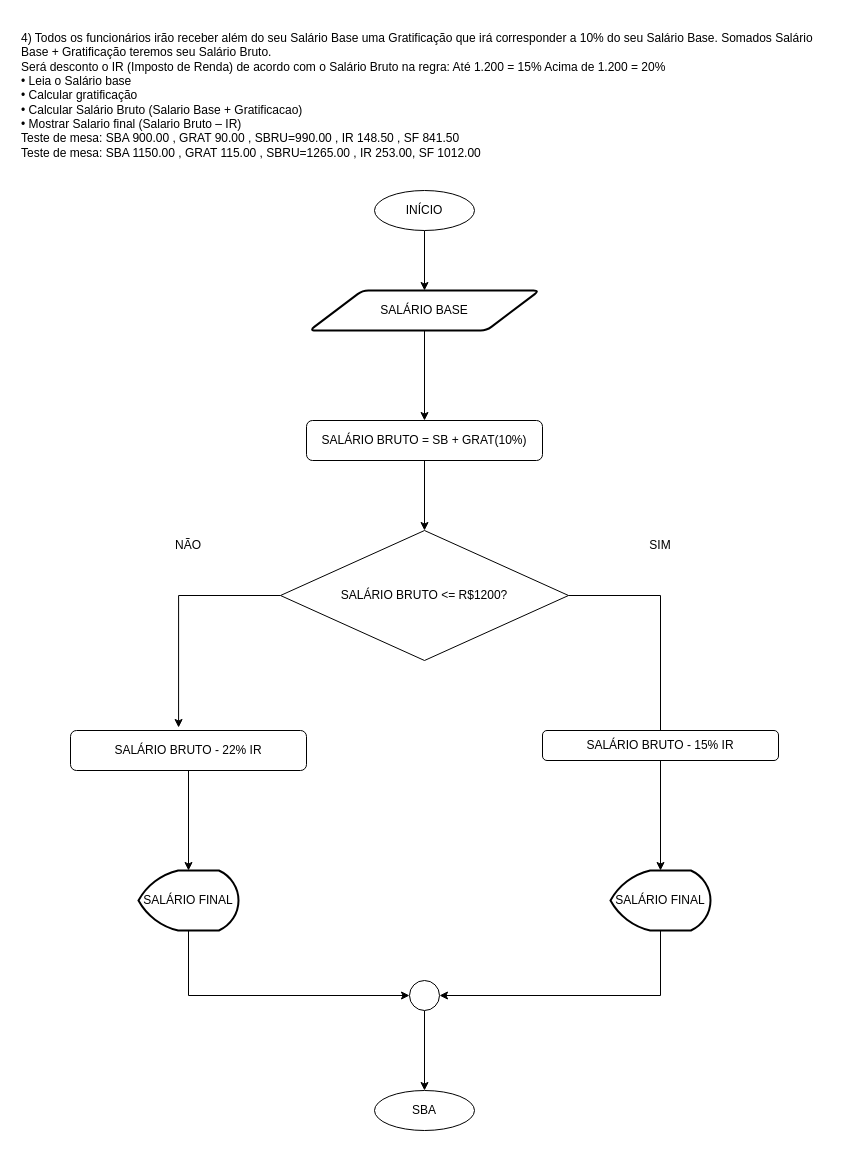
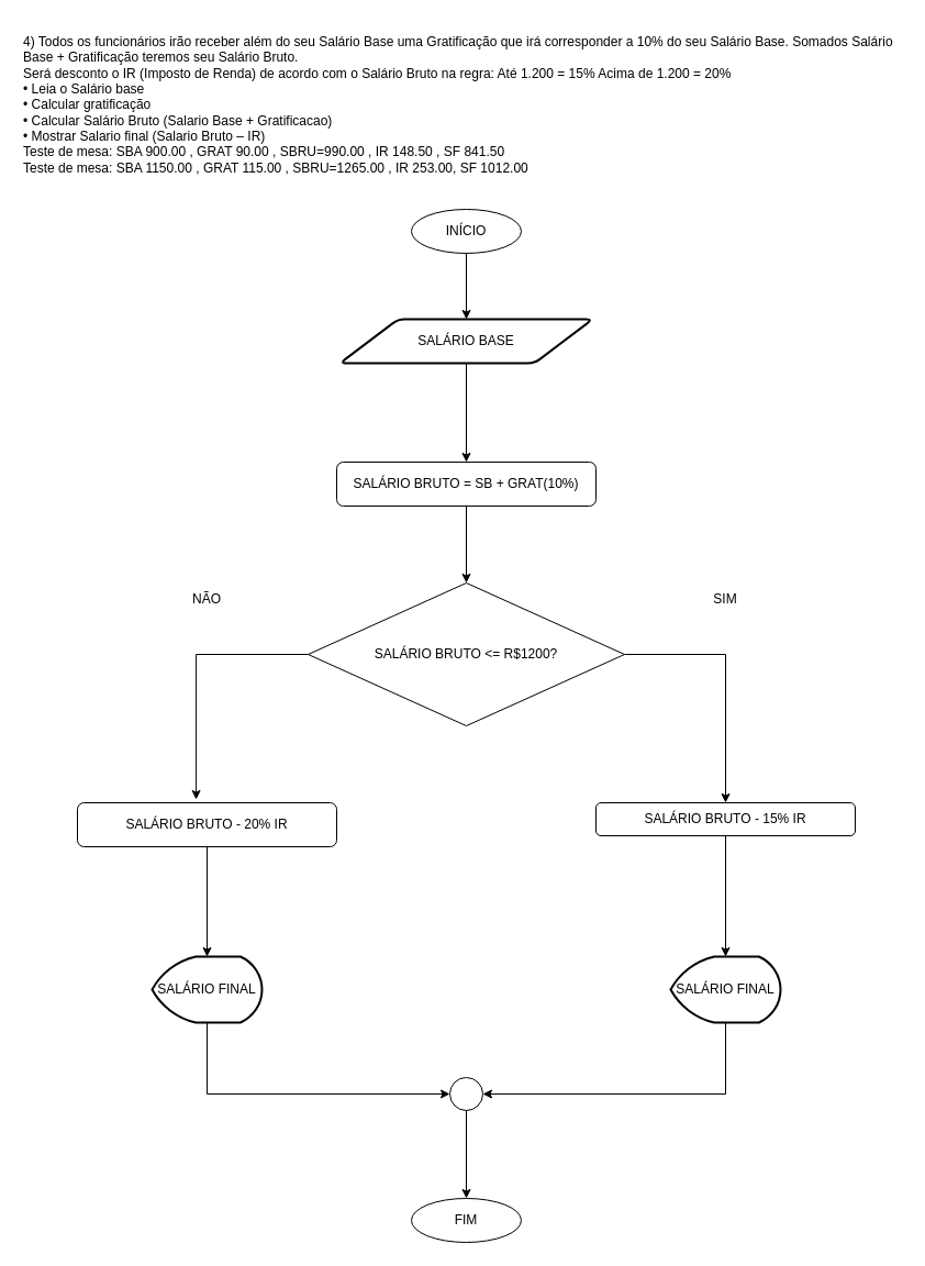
- <mxCell id="9" value="" style="edgeStyle=orthogonalEdgeStyle;rounded=0;orthogonalLoop=1;jettySize=auto;html=1;entryX=0.5;entryY=0;entryDx=0;entryDy=0;exitX=1;exitY=0.5;exitDx=0;exitDy=0;endArrow=none;" edge="1" parent="1" source="11" target="13"><mxGeometry relative="1" as="geometry"><mxPoint x="648" y="595" as="targetPoint" /></mxGeometry></mxCell>
+ <mxCell id="9" value="" style="edgeStyle=orthogonalEdgeStyle;rounded=0;orthogonalLoop=1;jettySize=auto;html=1;entryX=0.5;entryY=0;entryDx=0;entryDy=0;exitX=1;exitY=0.5;exitDx=0;exitDy=0;" edge="1" parent="1" source="11" target="13"><mxGeometry relative="1" as="geometry"><mxPoint x="648" y="595" as="targetPoint" /></mxGeometry></mxCell>
- <mxCell id="15" value="SALÁRIO BRUTO - 22% IR" style="rounded=1;whiteSpace=wrap;html=1;" vertex="1" parent="1"><mxGeometry x="70" y="730" width="236" height="40" as="geometry" /></mxCell>
+ <mxCell id="15" value="SALÁRIO BRUTO - 20% IR" style="rounded=1;whiteSpace=wrap;html=1;" vertex="1" parent="1"><mxGeometry x="70" y="730" width="236" height="40" as="geometry" /></mxCell>
- <mxCell id="22" value="SBA" style="ellipse;whiteSpace=wrap;html=1;" vertex="1" parent="1"><mxGeometry x="374" y="1090" width="100" height="40" as="geometry" /></mxCell>
+ <mxCell id="22" value="FIM" style="ellipse;whiteSpace=wrap;html=1;" vertex="1" parent="1"><mxGeometry x="374" y="1090" width="100" height="40" as="geometry" /></mxCell>
